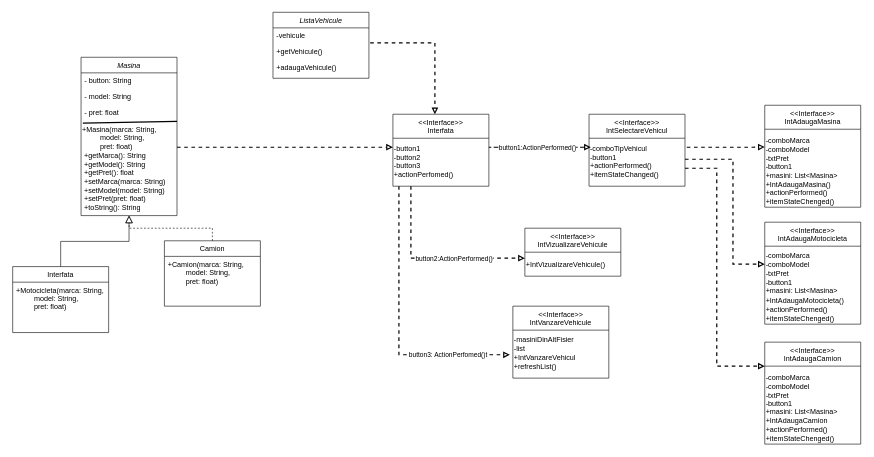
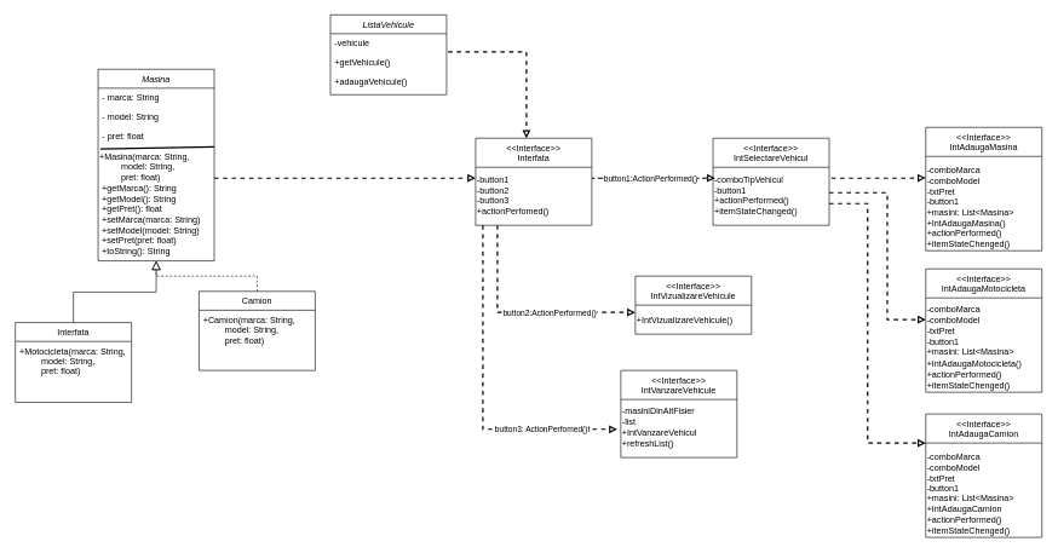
- <mxCell id="3" value="- button: String" style="text;align=left;verticalAlign=top;spacingLeft=4;spacingRight=4;overflow=hidden;rotatable=0;points=[[0,0.5],[1,0.5]];portConstraint=eastwest;rounded=0;" parent="2" vertex="1"><mxGeometry y="26" width="160" height="26" as="geometry" /></mxCell>
+ <mxCell id="3" value="- marca: String" style="text;align=left;verticalAlign=top;spacingLeft=4;spacingRight=4;overflow=hidden;rotatable=0;points=[[0,0.5],[1,0.5]];portConstraint=eastwest;rounded=0;" parent="2" vertex="1"><mxGeometry y="26" width="160" height="26" as="geometry" /></mxCell>
